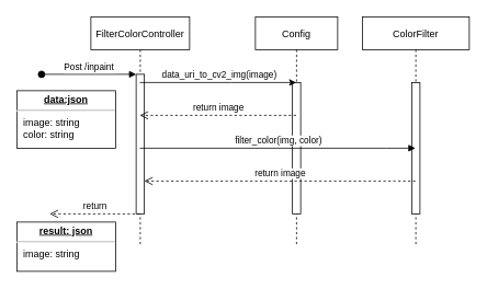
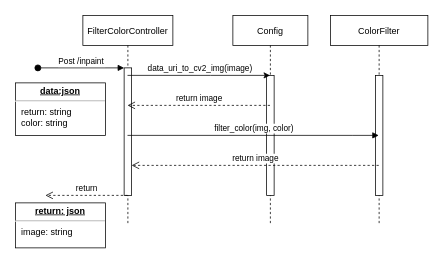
- <mxCell id="6" value="&lt;p style=&quot;margin: 0px ; margin-top: 4px ; text-align: center ; text-decoration: underline&quot;&gt;&lt;b&gt;data:json&lt;/b&gt;&lt;/p&gt;&lt;hr&gt;&lt;p style=&quot;margin: 0px ; margin-left: 8px&quot;&gt;image: string&lt;br&gt;color: string&lt;br&gt;&lt;/p&gt;" style="verticalAlign=top;align=left;overflow=fill;fontSize=12;fontFamily=Helvetica;html=1;" vertex="1" parent="2"><mxGeometry x="-90" y="90" width="120" height="70" as="geometry" /></mxCell>
+ <mxCell id="6" value="&lt;p style=&quot;margin: 0px ; margin-top: 4px ; text-align: center ; text-decoration: underline&quot;&gt;&lt;b&gt;data:json&lt;/b&gt;&lt;/p&gt;&lt;hr&gt;&lt;p style=&quot;margin: 0px ; margin-left: 8px&quot;&gt;return: string&lt;br&gt;color: string&lt;br&gt;&lt;/p&gt;" style="verticalAlign=top;align=left;overflow=fill;fontSize=12;fontFamily=Helvetica;html=1;" vertex="1" parent="2"><mxGeometry x="-90" y="90" width="120" height="70" as="geometry" /></mxCell>
- <mxCell id="5" value="&lt;p style=&quot;margin: 0px ; margin-top: 4px ; text-align: center ; text-decoration: underline&quot;&gt;&lt;b&gt;result: json&lt;/b&gt;&lt;br&gt;&lt;/p&gt;&lt;hr&gt;&lt;p style=&quot;margin: 0px ; margin-left: 8px&quot;&gt;image: string&lt;br&gt;&lt;/p&gt;" style="verticalAlign=top;align=left;overflow=fill;fontSize=12;fontFamily=Helvetica;html=1;" vertex="1" parent="2"><mxGeometry x="-90" y="250" width="120" height="60" as="geometry" /></mxCell>
+ <mxCell id="5" value="&lt;p style=&quot;margin: 0px ; margin-top: 4px ; text-align: center ; text-decoration: underline&quot;&gt;&lt;b&gt;return: json&lt;/b&gt;&lt;br&gt;&lt;/p&gt;&lt;hr&gt;&lt;p style=&quot;margin: 0px ; margin-left: 8px&quot;&gt;image: string&lt;br&gt;&lt;/p&gt;" style="verticalAlign=top;align=left;overflow=fill;fontSize=12;fontFamily=Helvetica;html=1;" vertex="1" parent="2"><mxGeometry x="-90" y="250" width="120" height="60" as="geometry" /></mxCell>
